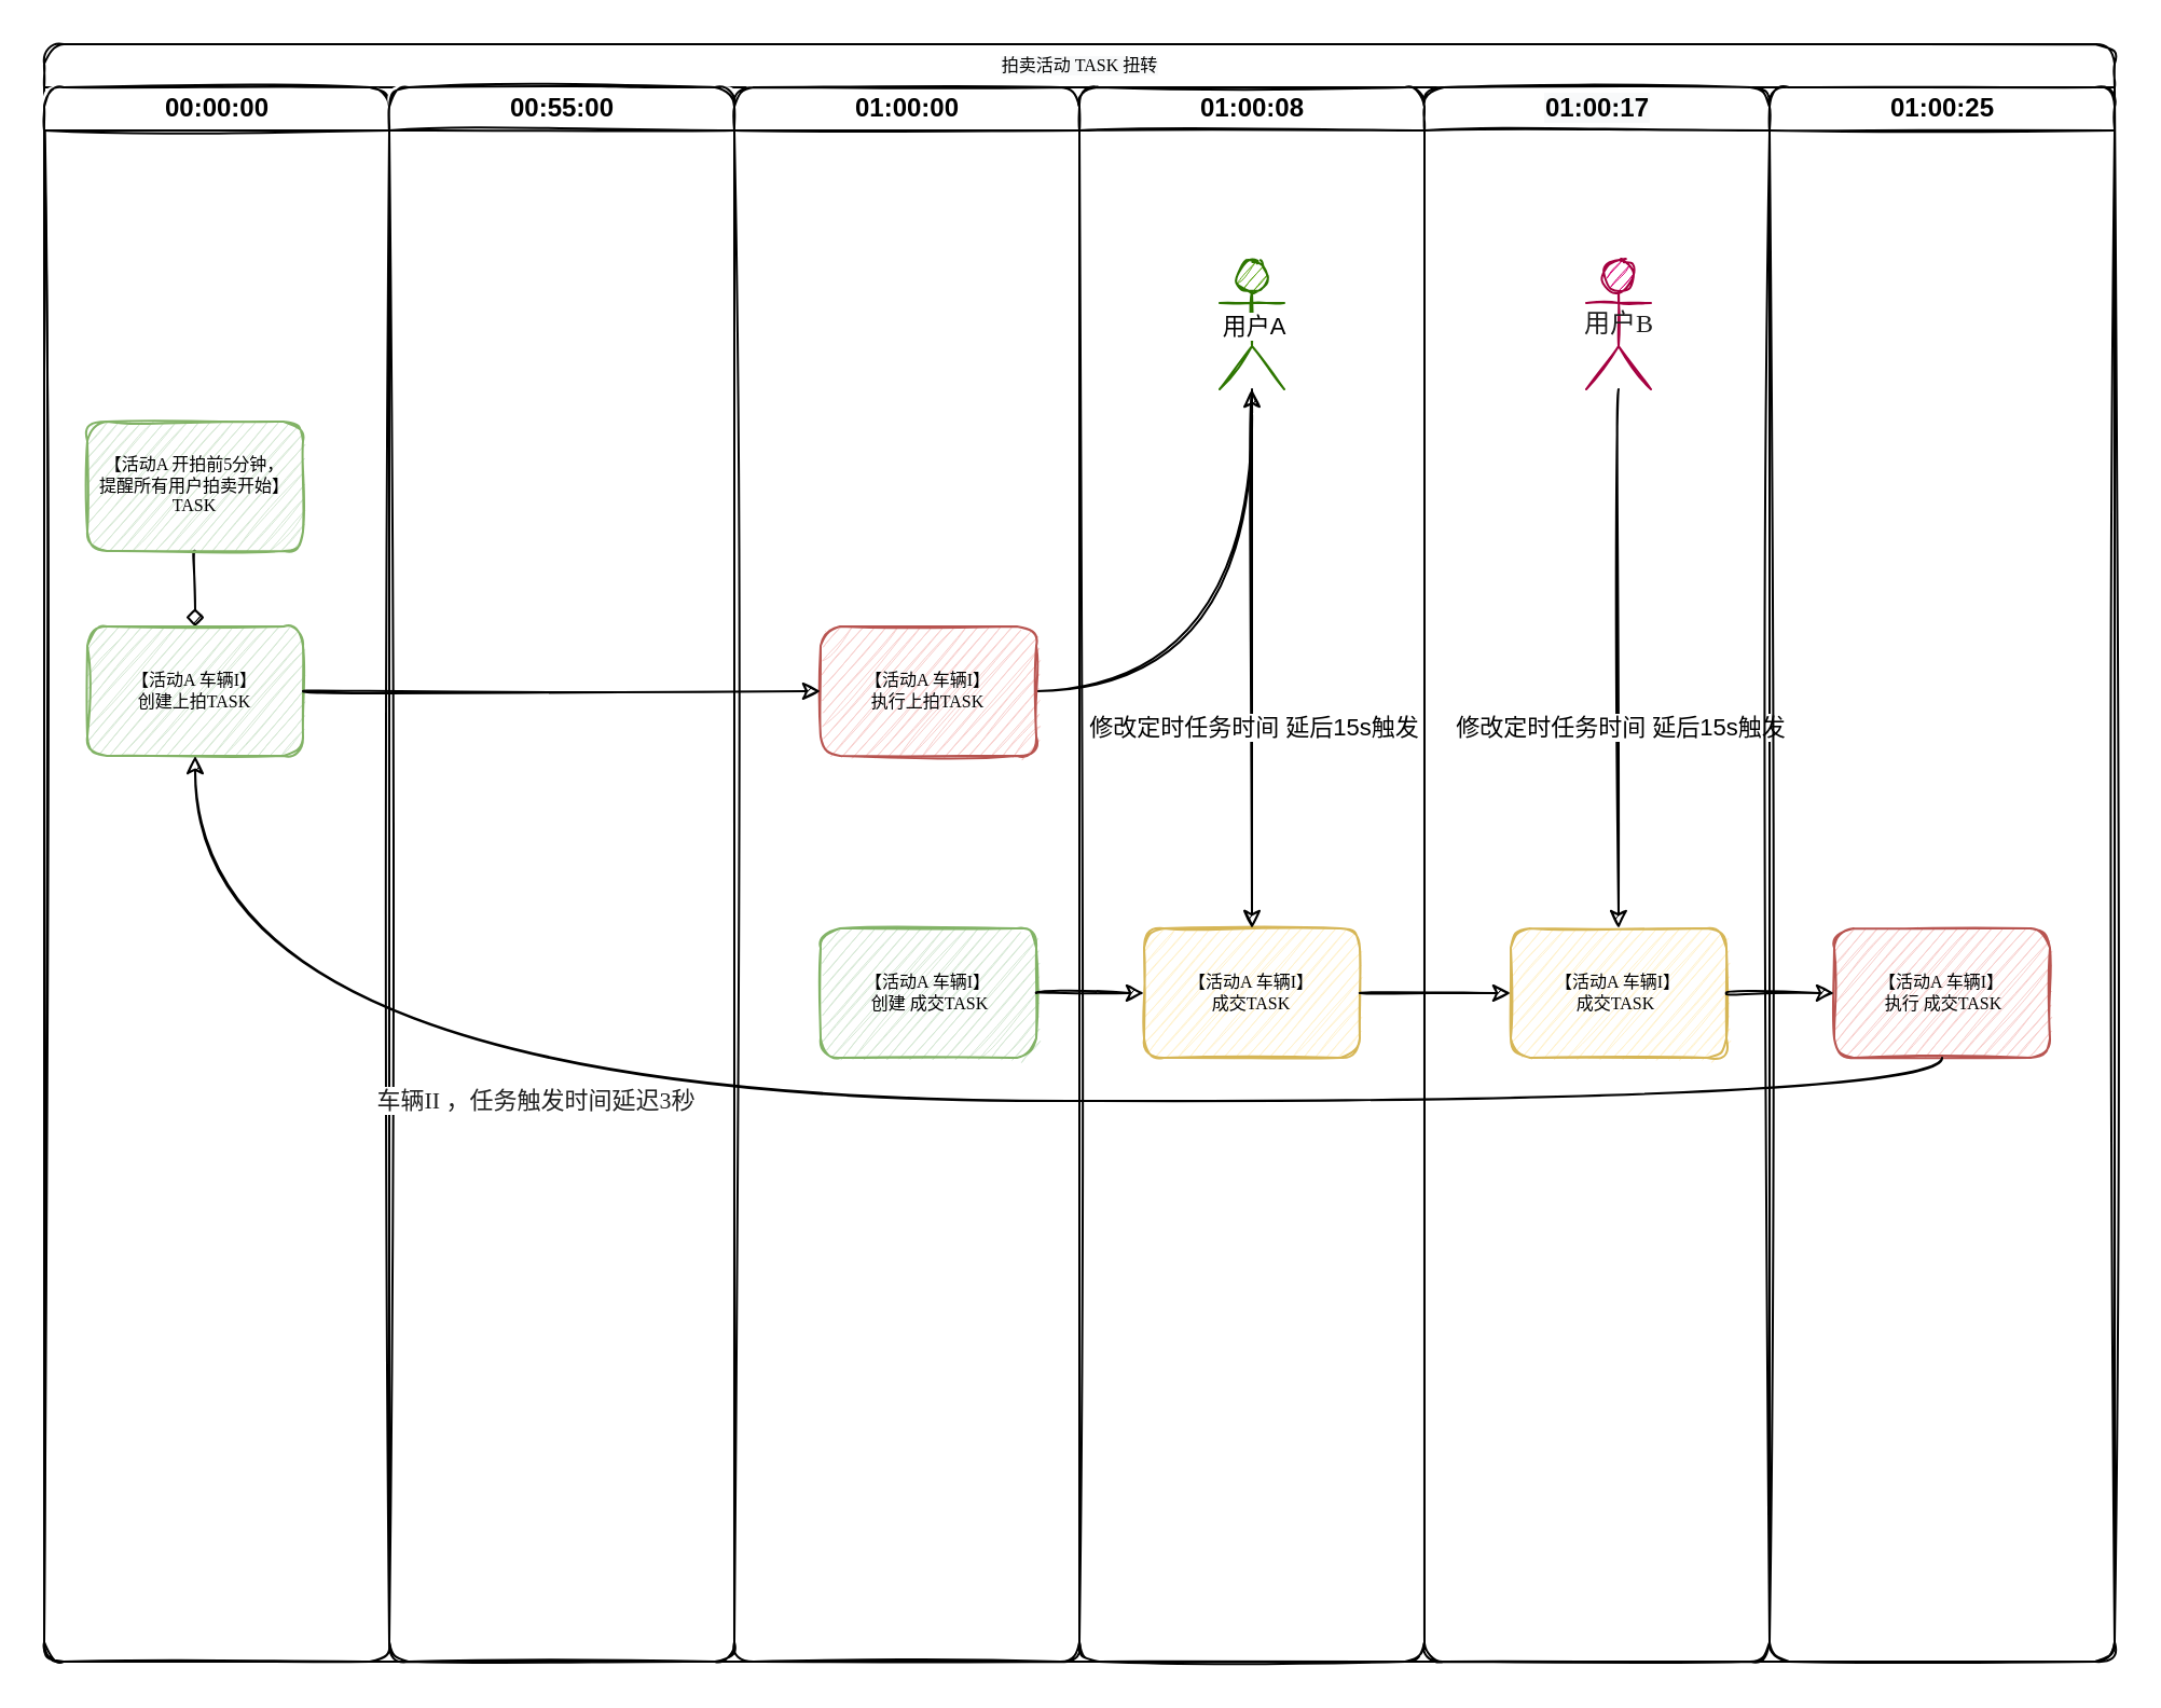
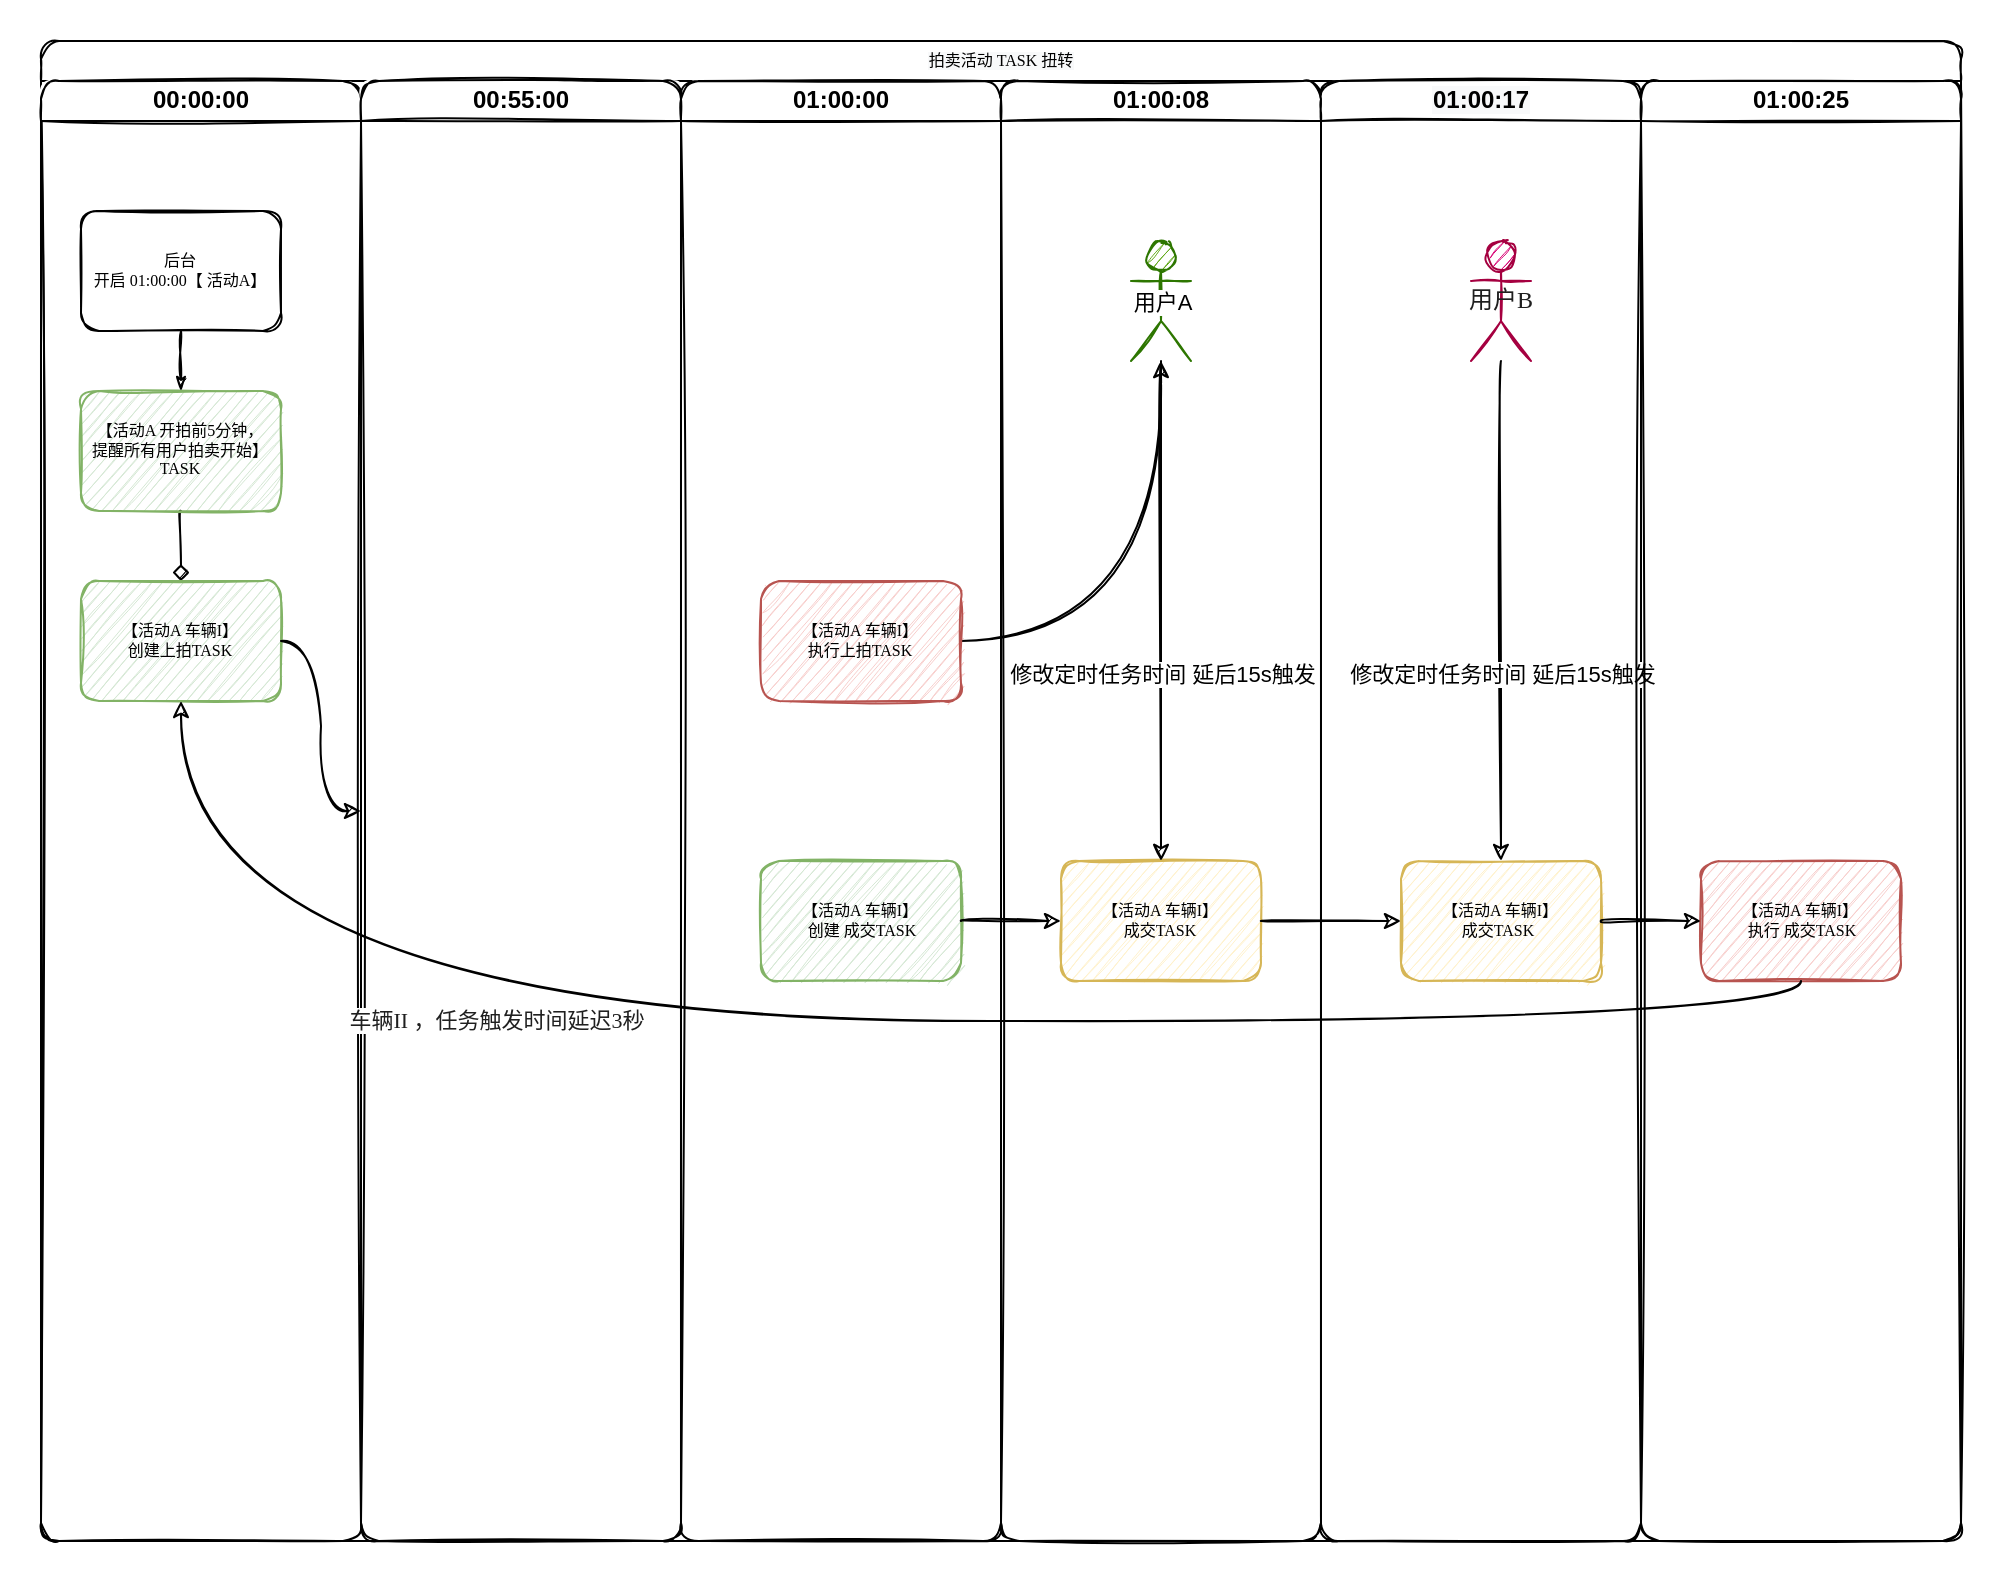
+ <mxCell id="4" value="后台&lt;br&gt;开启 01:00:00【 活动A】" style="rounded=1;whiteSpace=wrap;html=1;shadow=0;labelBackgroundColor=none;strokeWidth=1;fontFamily=Verdana;fontSize=8;align=center;sketch=1;" parent="3" vertex="1"><mxGeometry x="20" y="65" width="100" height="60" as="geometry" /></mxCell>
+ <mxCell id="7" style="edgeStyle=orthogonalEdgeStyle;rounded=1;html=1;labelBackgroundColor=none;startArrow=none;startFill=0;startSize=5;endArrow=classicThin;endFill=1;endSize=5;jettySize=auto;orthogonalLoop=1;strokeWidth=1;fontFamily=Verdana;fontSize=8;exitX=0.5;exitY=1;exitDx=0;exitDy=0;sketch=1;curved=1;" parent="3" source="4" target="6" edge="1"><mxGeometry relative="1" as="geometry"><Array as="points"><mxPoint x="70" y="135" /><mxPoint x="70" y="135" /></Array><mxPoint x="240" y="125" as="sourcePoint" /></mxGeometry></mxCell>
- <mxCell id="27" value="" style="edgeStyle=orthogonalEdgeStyle;rounded=1;orthogonalLoop=1;jettySize=auto;html=1;sketch=1;curved=1;" parent="2" source="8" target="12" edge="1"><mxGeometry relative="1" as="geometry" /></mxCell>
+ <mxCell id="27" value="" style="edgeStyle=orthogonalEdgeStyle;rounded=1;orthogonalLoop=1;jettySize=auto;html=1;sketch=1;curved=1;" parent="2" source="8" target="9" edge="1"><mxGeometry relative="1" as="geometry" /></mxCell>
